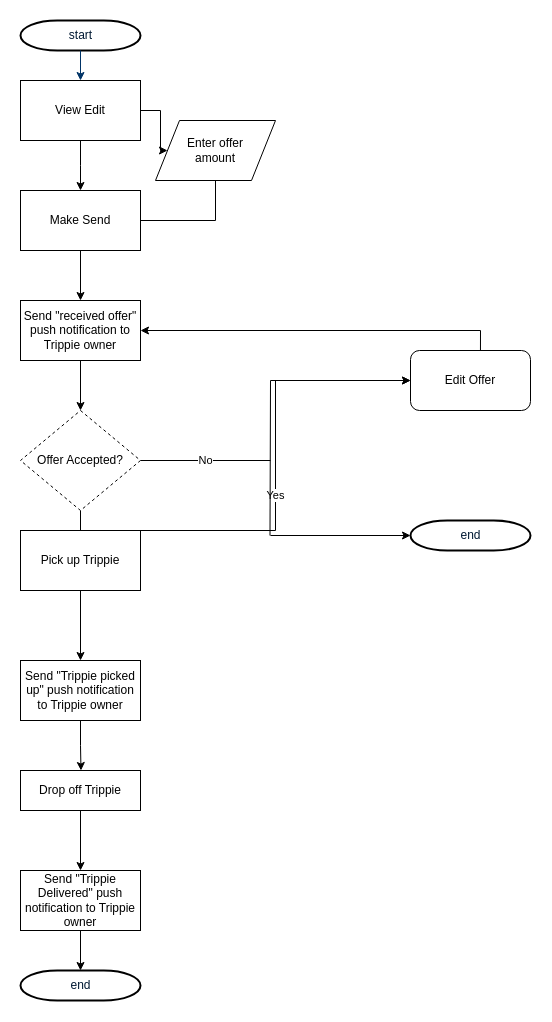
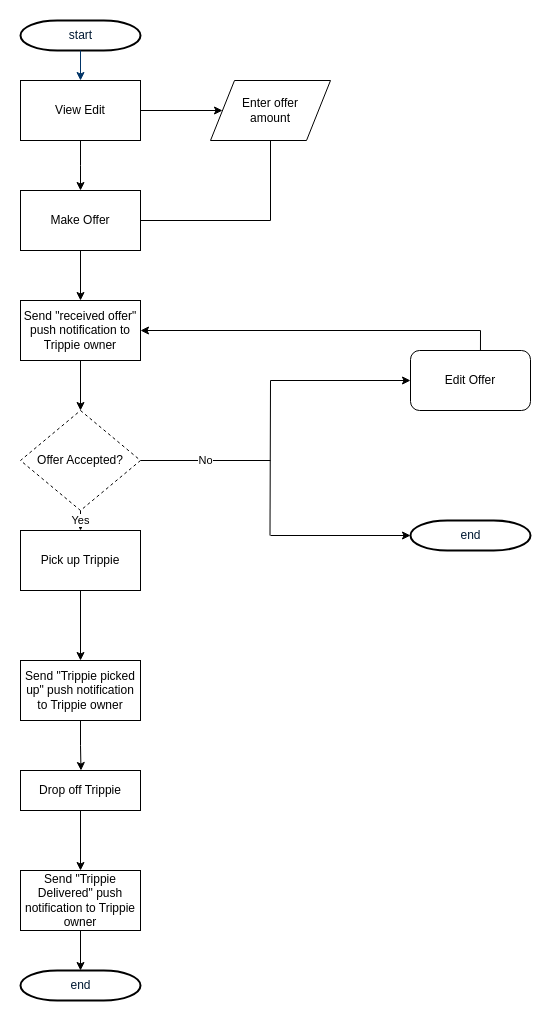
- <mxCell id="11" value="Enter offer &lt;br&gt;amount" style="shape=parallelogram;perimeter=parallelogramPerimeter;whiteSpace=wrap;html=1;" vertex="1" parent="1"><mxGeometry x="155" y="120" width="120" height="60" as="geometry" /></mxCell>
+ <mxCell id="11" value="Enter offer &lt;br&gt;amount" style="shape=parallelogram;perimeter=parallelogramPerimeter;whiteSpace=wrap;html=1;" vertex="1" parent="1"><mxGeometry x="210" y="80" width="120" height="60" as="geometry" /></mxCell>
- <mxCell id="9" value="Make Send" style="rounded=0;whiteSpace=wrap;html=1;" vertex="1" parent="1"><mxGeometry x="20" y="190" width="120" height="60" as="geometry" /></mxCell>
+ <mxCell id="9" value="Make Offer" style="rounded=0;whiteSpace=wrap;html=1;" vertex="1" parent="1"><mxGeometry x="20" y="190" width="120" height="60" as="geometry" /></mxCell>
- <mxCell id="14" value="Yes" style="edgeStyle=orthogonalEdgeStyle;rounded=0;orthogonalLoop=1;jettySize=auto;html=1;exitX=0.5;exitY=1;exitDx=0;exitDy=0;" edge="1" parent="1" source="15" target="24"><mxGeometry relative="1" as="geometry"><mxPoint x="80" y="580" as="targetPoint" /></mxGeometry></mxCell>
+ <mxCell id="14" value="Yes" style="edgeStyle=orthogonalEdgeStyle;rounded=0;orthogonalLoop=1;jettySize=auto;html=1;exitX=0.5;exitY=1;exitDx=0;exitDy=0;entryX=0.5;entryY=0;entryDx=0;entryDy=0;" edge="1" parent="1" source="15" target="17"><mxGeometry relative="1" as="geometry"><mxPoint x="80" y="580" as="targetPoint" /></mxGeometry></mxCell>
